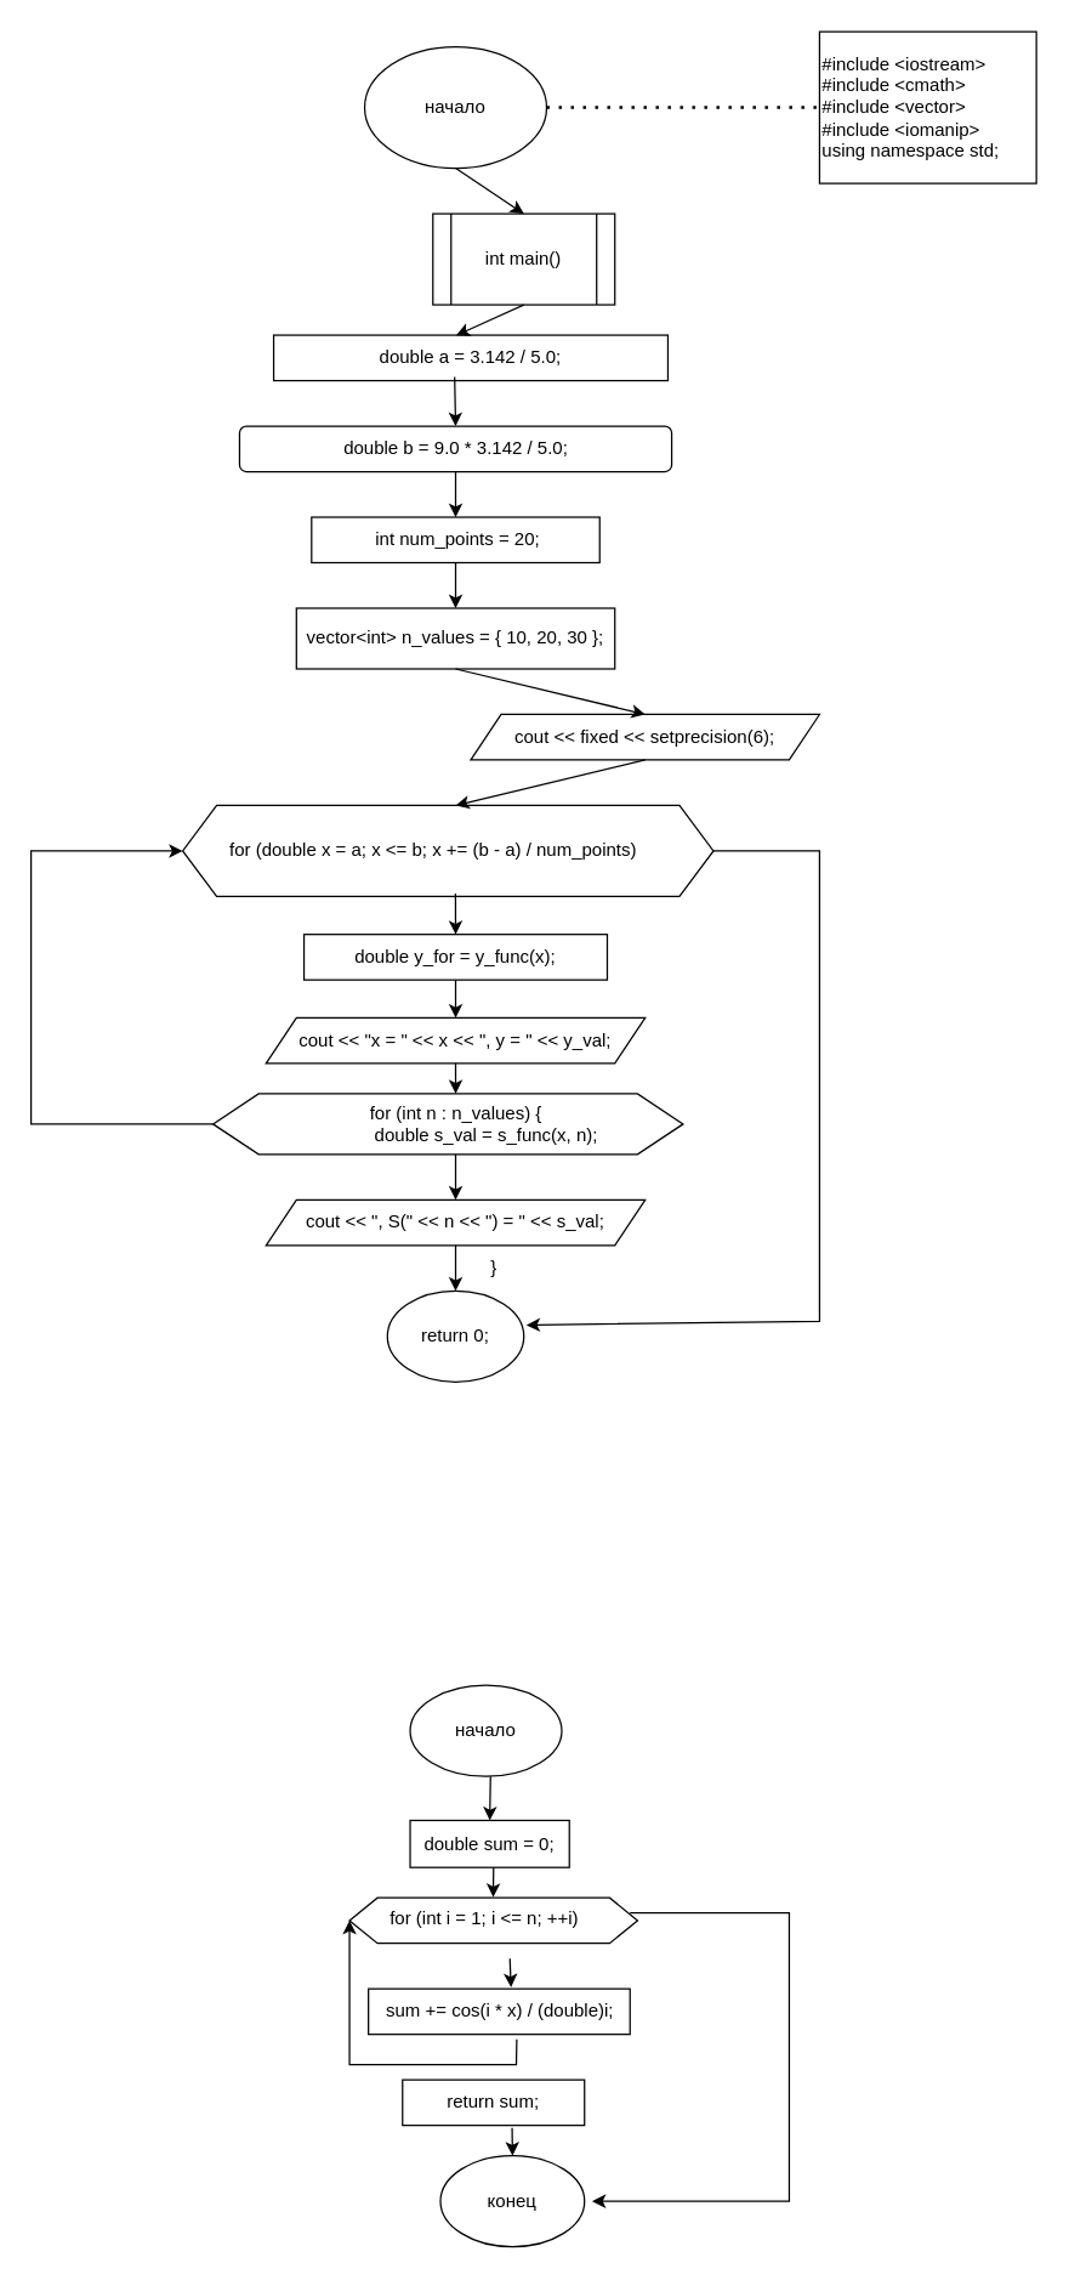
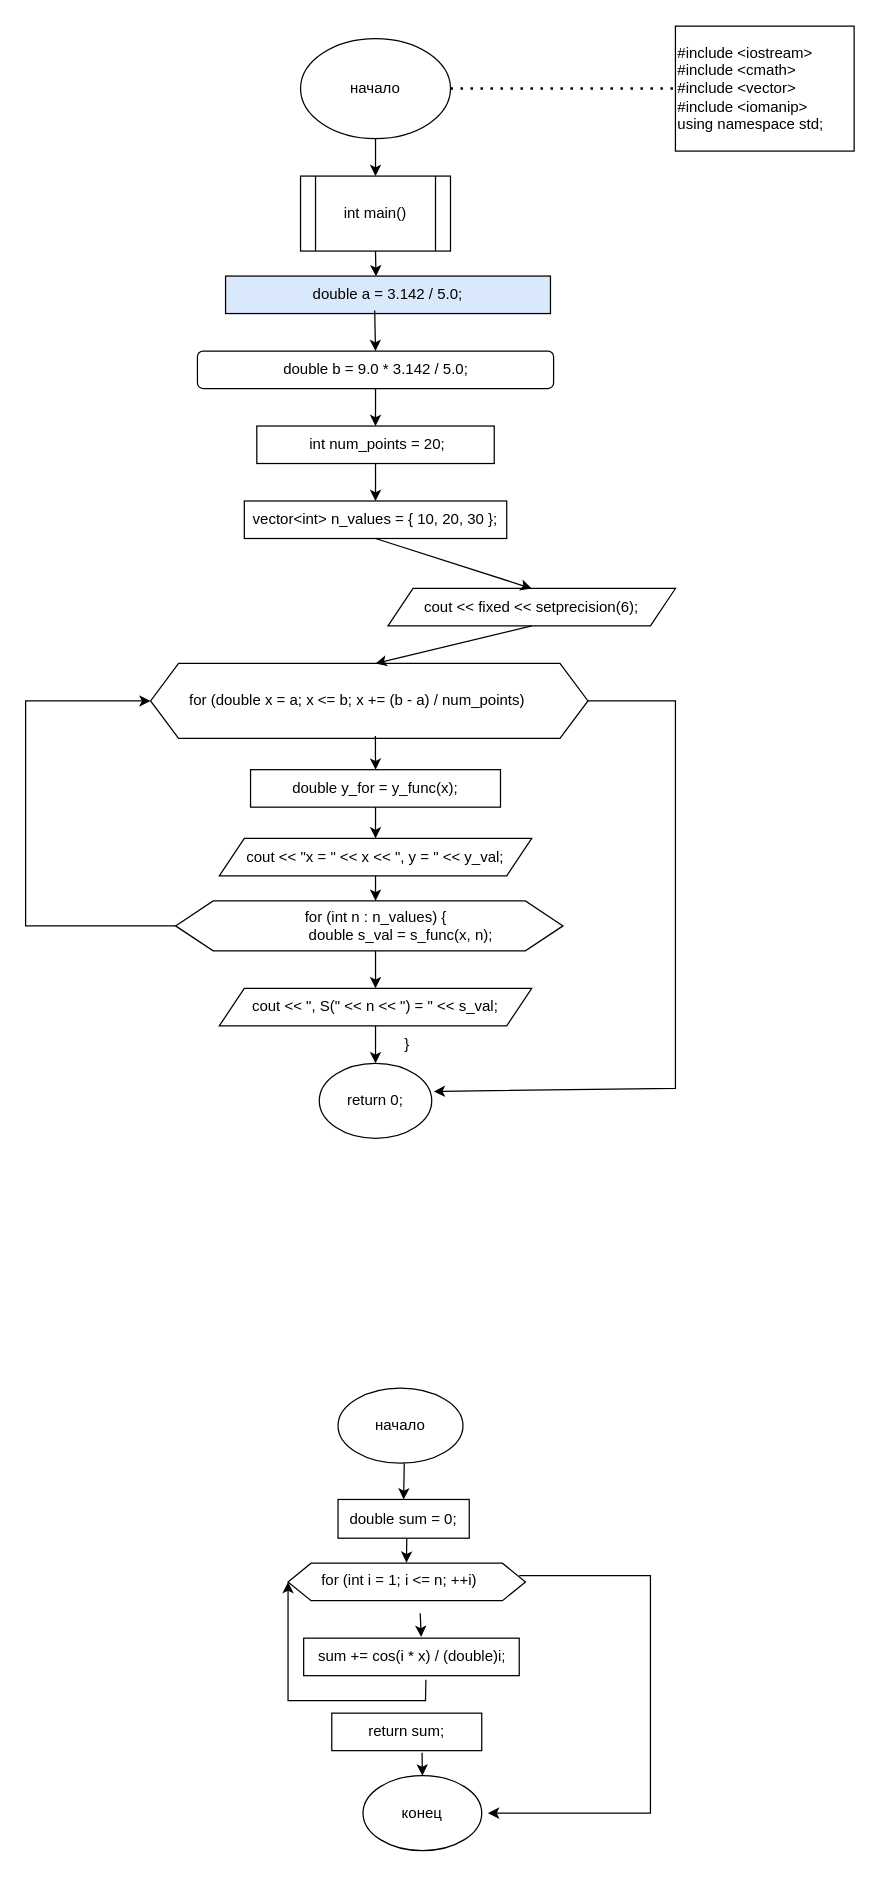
- <mxCell id="5" value="int main()" style="shape=process;whiteSpace=wrap;html=1;backgroundOutline=1;" parent="1" vertex="1"><mxGeometry x="285" y="140" width="120" height="60" as="geometry" /></mxCell>
+ <mxCell id="5" value="int main()" style="shape=process;whiteSpace=wrap;html=1;backgroundOutline=1;" parent="1" vertex="1"><mxGeometry x="240" y="140" width="120" height="60" as="geometry" /></mxCell>
- <mxCell id="7" value="double a = 3.142 / 5.0;" style="rounded=0;whiteSpace=wrap;html=1;" parent="1" vertex="1"><mxGeometry x="180" y="220" width="260" height="30" as="geometry" /></mxCell>
+ <mxCell id="7" value="double a = 3.142 / 5.0;" style="rounded=0;whiteSpace=wrap;html=1;fillColor=#dae8fc;" parent="1" vertex="1"><mxGeometry x="180" y="220" width="260" height="30" as="geometry" /></mxCell>
- <mxCell id="13" value="vector&amp;lt;int&amp;gt; n_values = { 10, 20, 30 };" style="rounded=0;whiteSpace=wrap;html=1;" parent="1" vertex="1"><mxGeometry x="195" y="400" width="210" height="40" as="geometry" /></mxCell>
+ <mxCell id="13" value="vector&amp;lt;int&amp;gt; n_values = { 10, 20, 30 };" style="rounded=0;whiteSpace=wrap;html=1;" parent="1" vertex="1"><mxGeometry x="195" y="400" width="210" height="30" as="geometry" /></mxCell>
